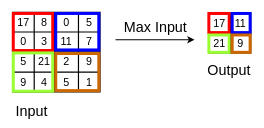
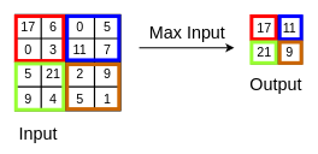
- <mxCell id="5" value="8" style="shape=partialRectangle;html=1;whiteSpace=wrap;connectable=0;fillColor=none;top=0;left=0;bottom=0;right=0;overflow=hidden;fontSize=18;" vertex="1" parent="3"><mxGeometry x="36" width="34" height="33" as="geometry"><mxRectangle width="34" height="33" as="alternateBounds" /></mxGeometry></mxCell>
+ <mxCell id="5" value="6" style="shape=partialRectangle;html=1;whiteSpace=wrap;connectable=0;fillColor=none;top=0;left=0;bottom=0;right=0;overflow=hidden;fontSize=18;" vertex="1" parent="3"><mxGeometry x="36" width="34" height="33" as="geometry"><mxRectangle width="34" height="33" as="alternateBounds" /></mxGeometry></mxCell>
